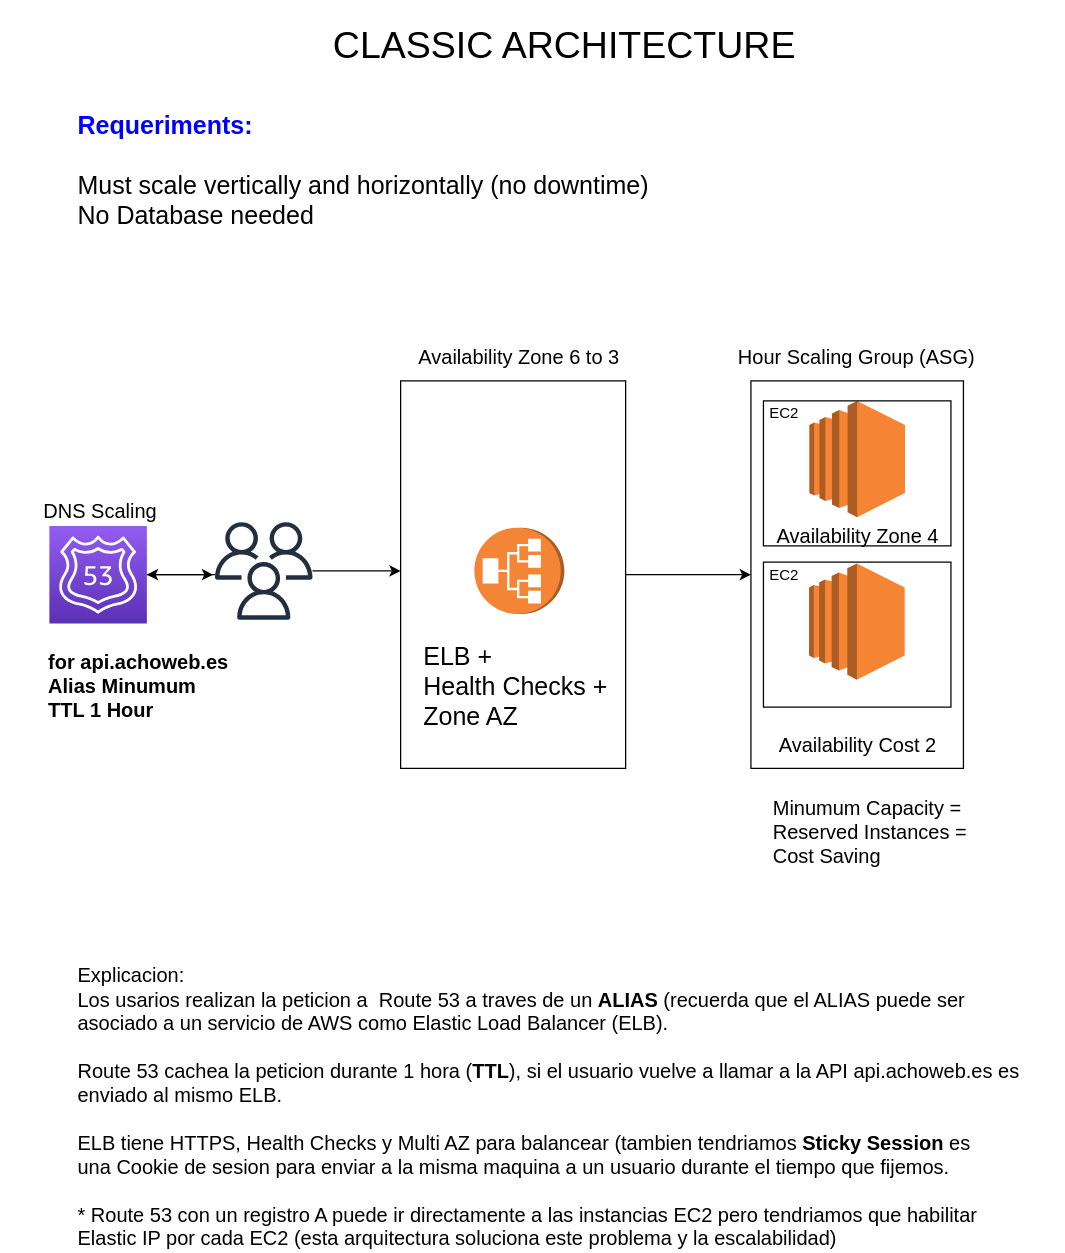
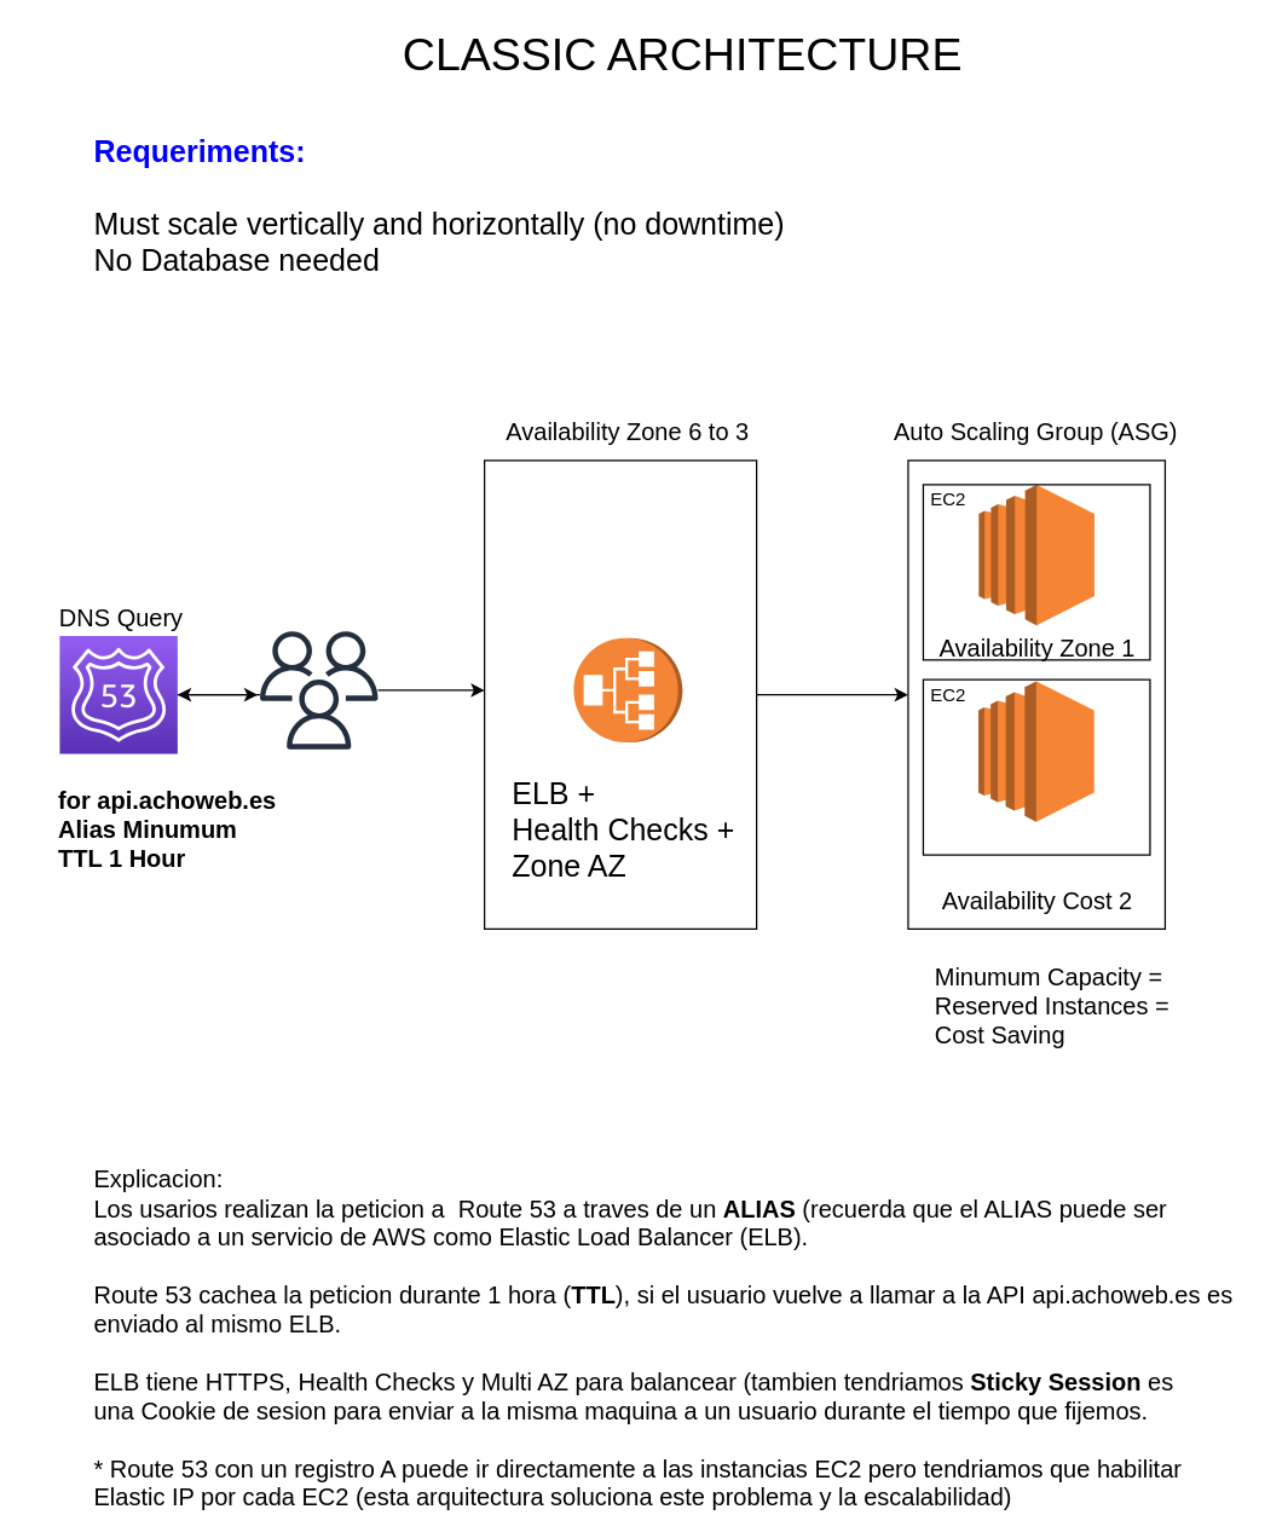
- <mxCell id="16" value="&lt;font style=&quot;font-size: 16px&quot;&gt;Hour Scaling Group (ASG)&lt;/font&gt;" style="text;html=1;strokeColor=none;fillColor=none;align=center;verticalAlign=middle;whiteSpace=wrap;rounded=0;" vertex="1" parent="1"><mxGeometry x="587.25" y="280" width="195.5" height="10" as="geometry" /></mxCell>
+ <mxCell id="16" value="&lt;font style=&quot;font-size: 16px&quot;&gt;Auto Scaling Group (ASG)&lt;/font&gt;" style="text;html=1;strokeColor=none;fillColor=none;align=center;verticalAlign=middle;whiteSpace=wrap;rounded=0;" vertex="1" parent="1"><mxGeometry x="587.25" y="280" width="195.5" height="10" as="geometry" /></mxCell>
- <mxCell id="18" value="&lt;font style=&quot;font-size: 16px&quot;&gt;DNS Scaling&lt;/font&gt;" style="text;html=1;strokeColor=none;fillColor=none;align=center;verticalAlign=middle;whiteSpace=wrap;rounded=0;" vertex="1" parent="1"><mxGeometry y="403" width="120" height="10" as="geometry" x="20" /></mxCell>
+ <mxCell id="18" value="&lt;font style=&quot;font-size: 16px&quot;&gt;DNS Query&lt;/font&gt;" style="text;html=1;strokeColor=none;fillColor=none;align=center;verticalAlign=middle;whiteSpace=wrap;rounded=0;" vertex="1" parent="1"><mxGeometry y="403" width="120" height="10" as="geometry" x="20" /></mxCell>
- <mxCell id="14" value="&lt;font style=&quot;font-size: 16px&quot;&gt;Availability Zone 4&lt;/font&gt;" style="text;html=1;strokeColor=none;fillColor=none;align=center;verticalAlign=middle;whiteSpace=wrap;rounded=0;" vertex="1" parent="1"><mxGeometry x="587.5" y="423" width="195.5" height="10" as="geometry" /></mxCell>
+ <mxCell id="14" value="&lt;font style=&quot;font-size: 16px&quot;&gt;Availability Zone 1&lt;/font&gt;" style="text;html=1;strokeColor=none;fillColor=none;align=center;verticalAlign=middle;whiteSpace=wrap;rounded=0;" vertex="1" parent="1"><mxGeometry x="587.5" y="423" width="195.5" height="10" as="geometry" /></mxCell>
